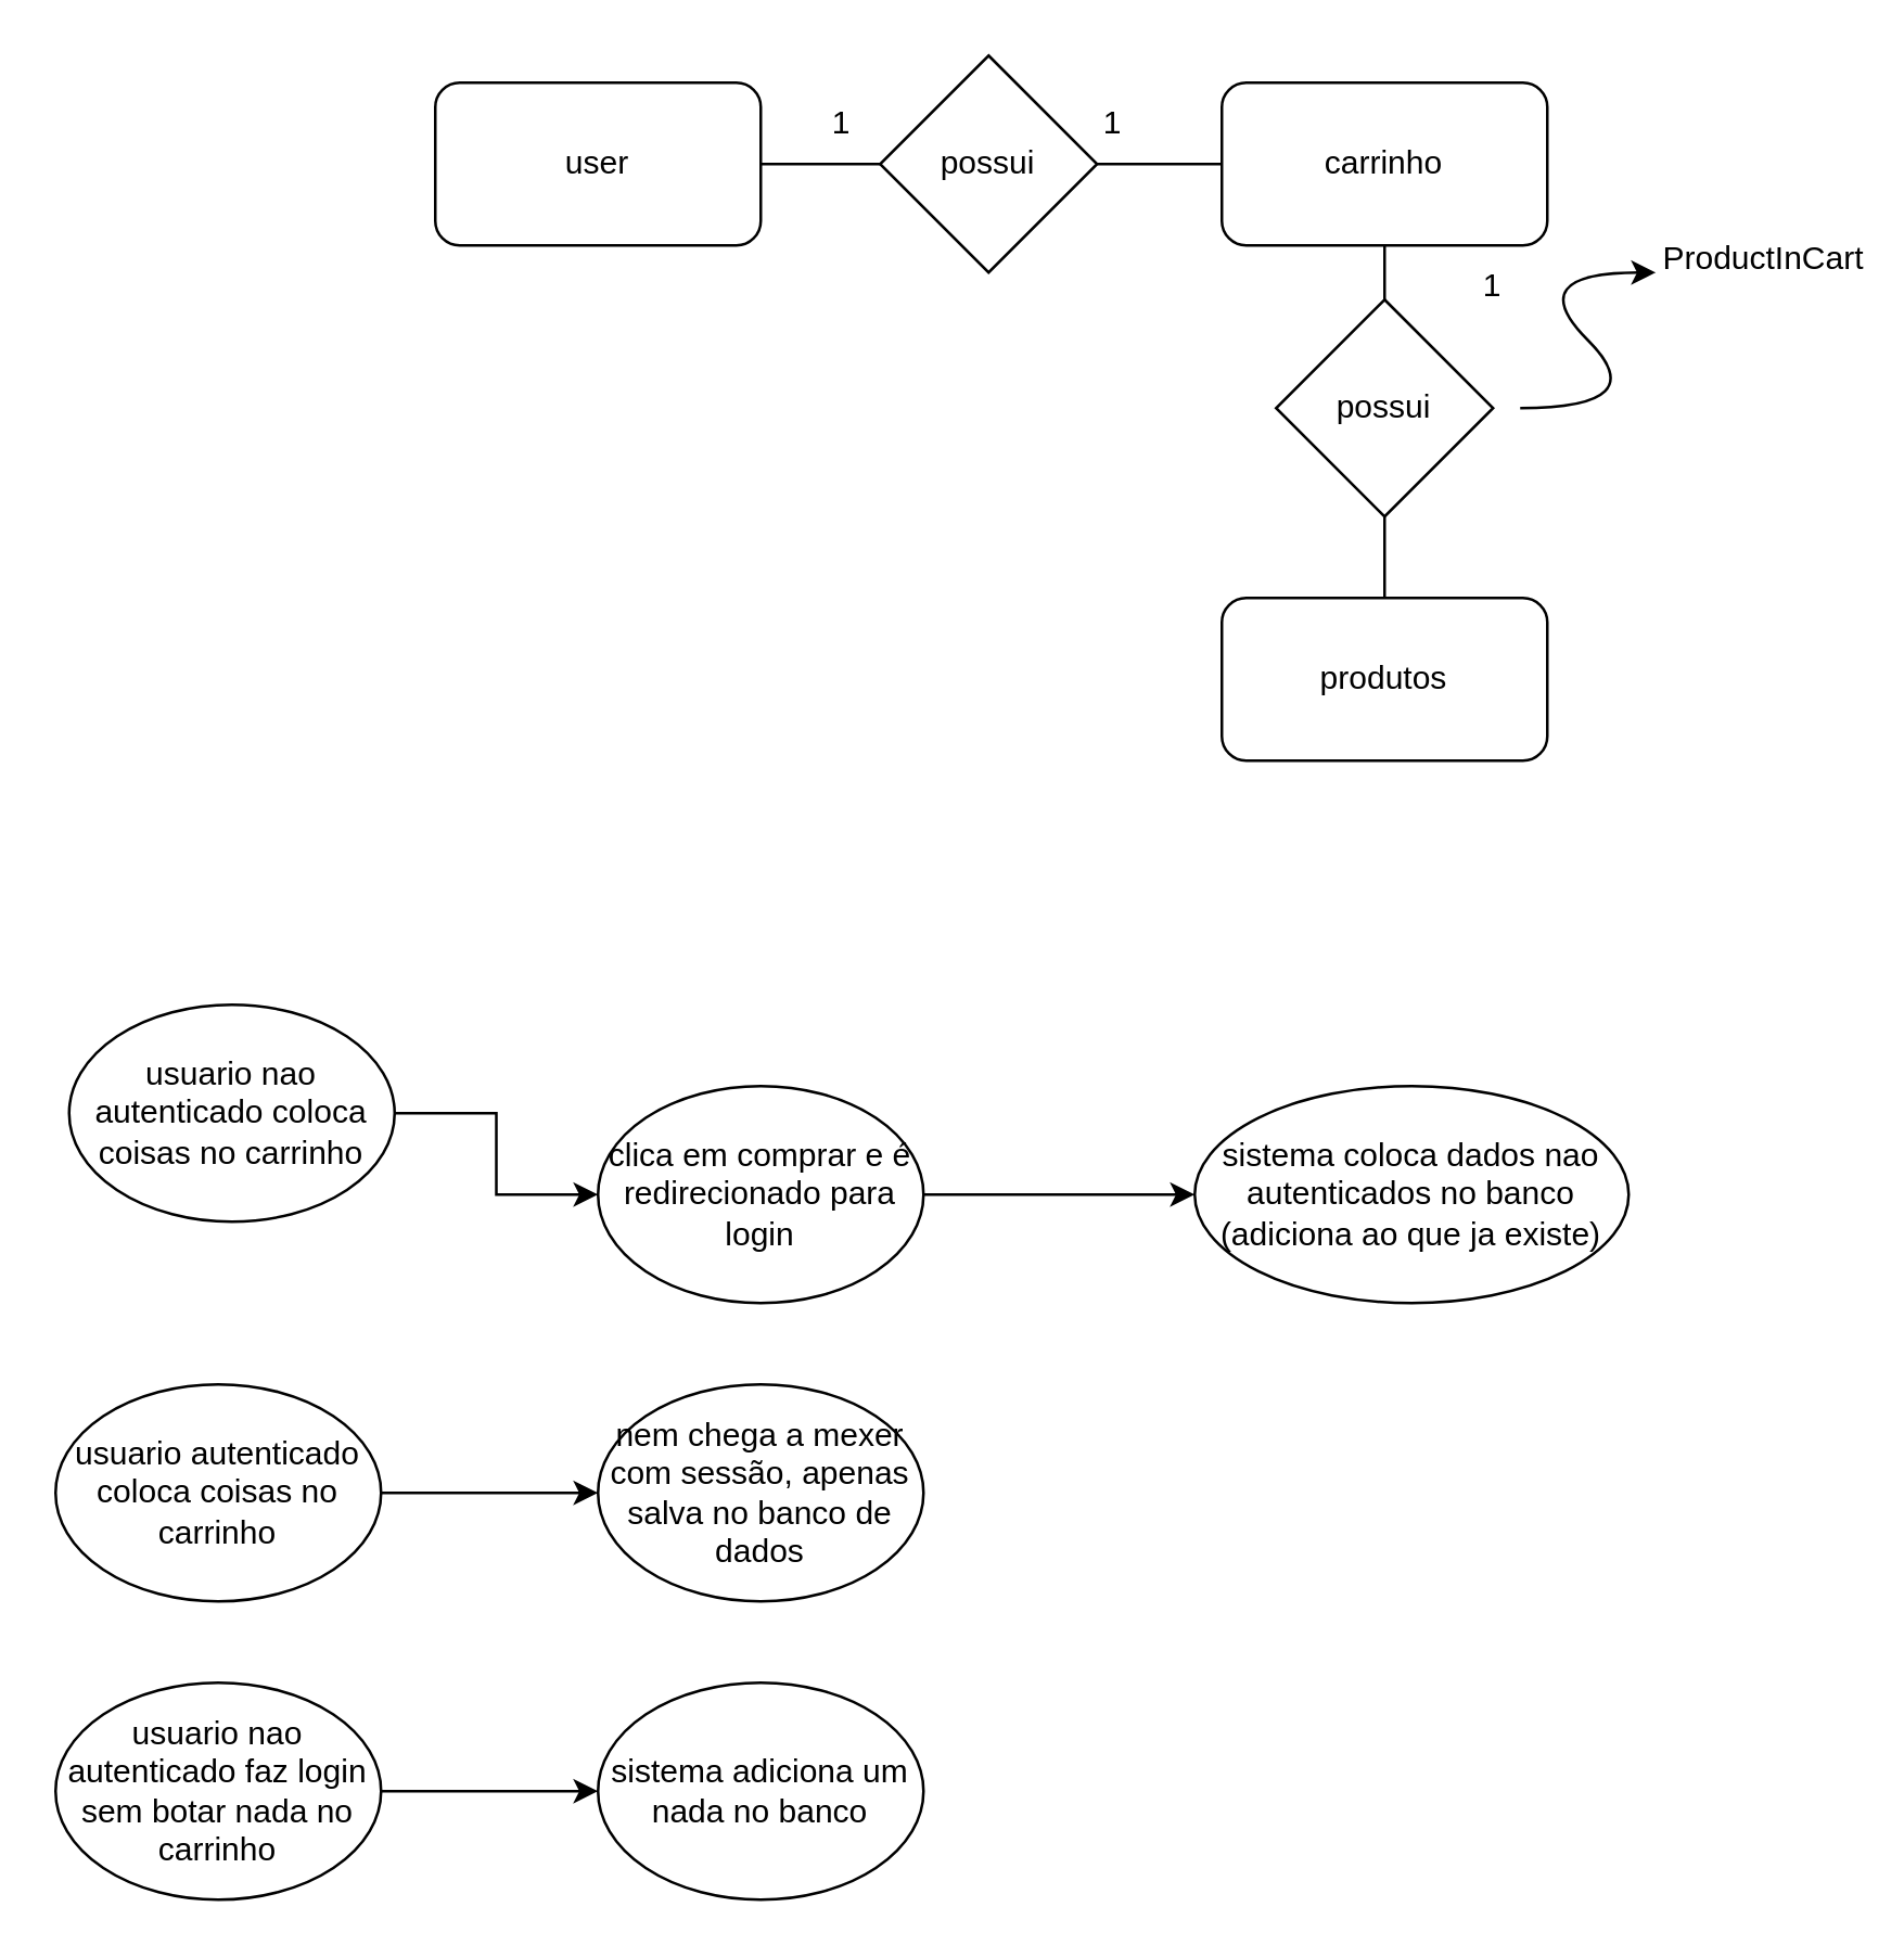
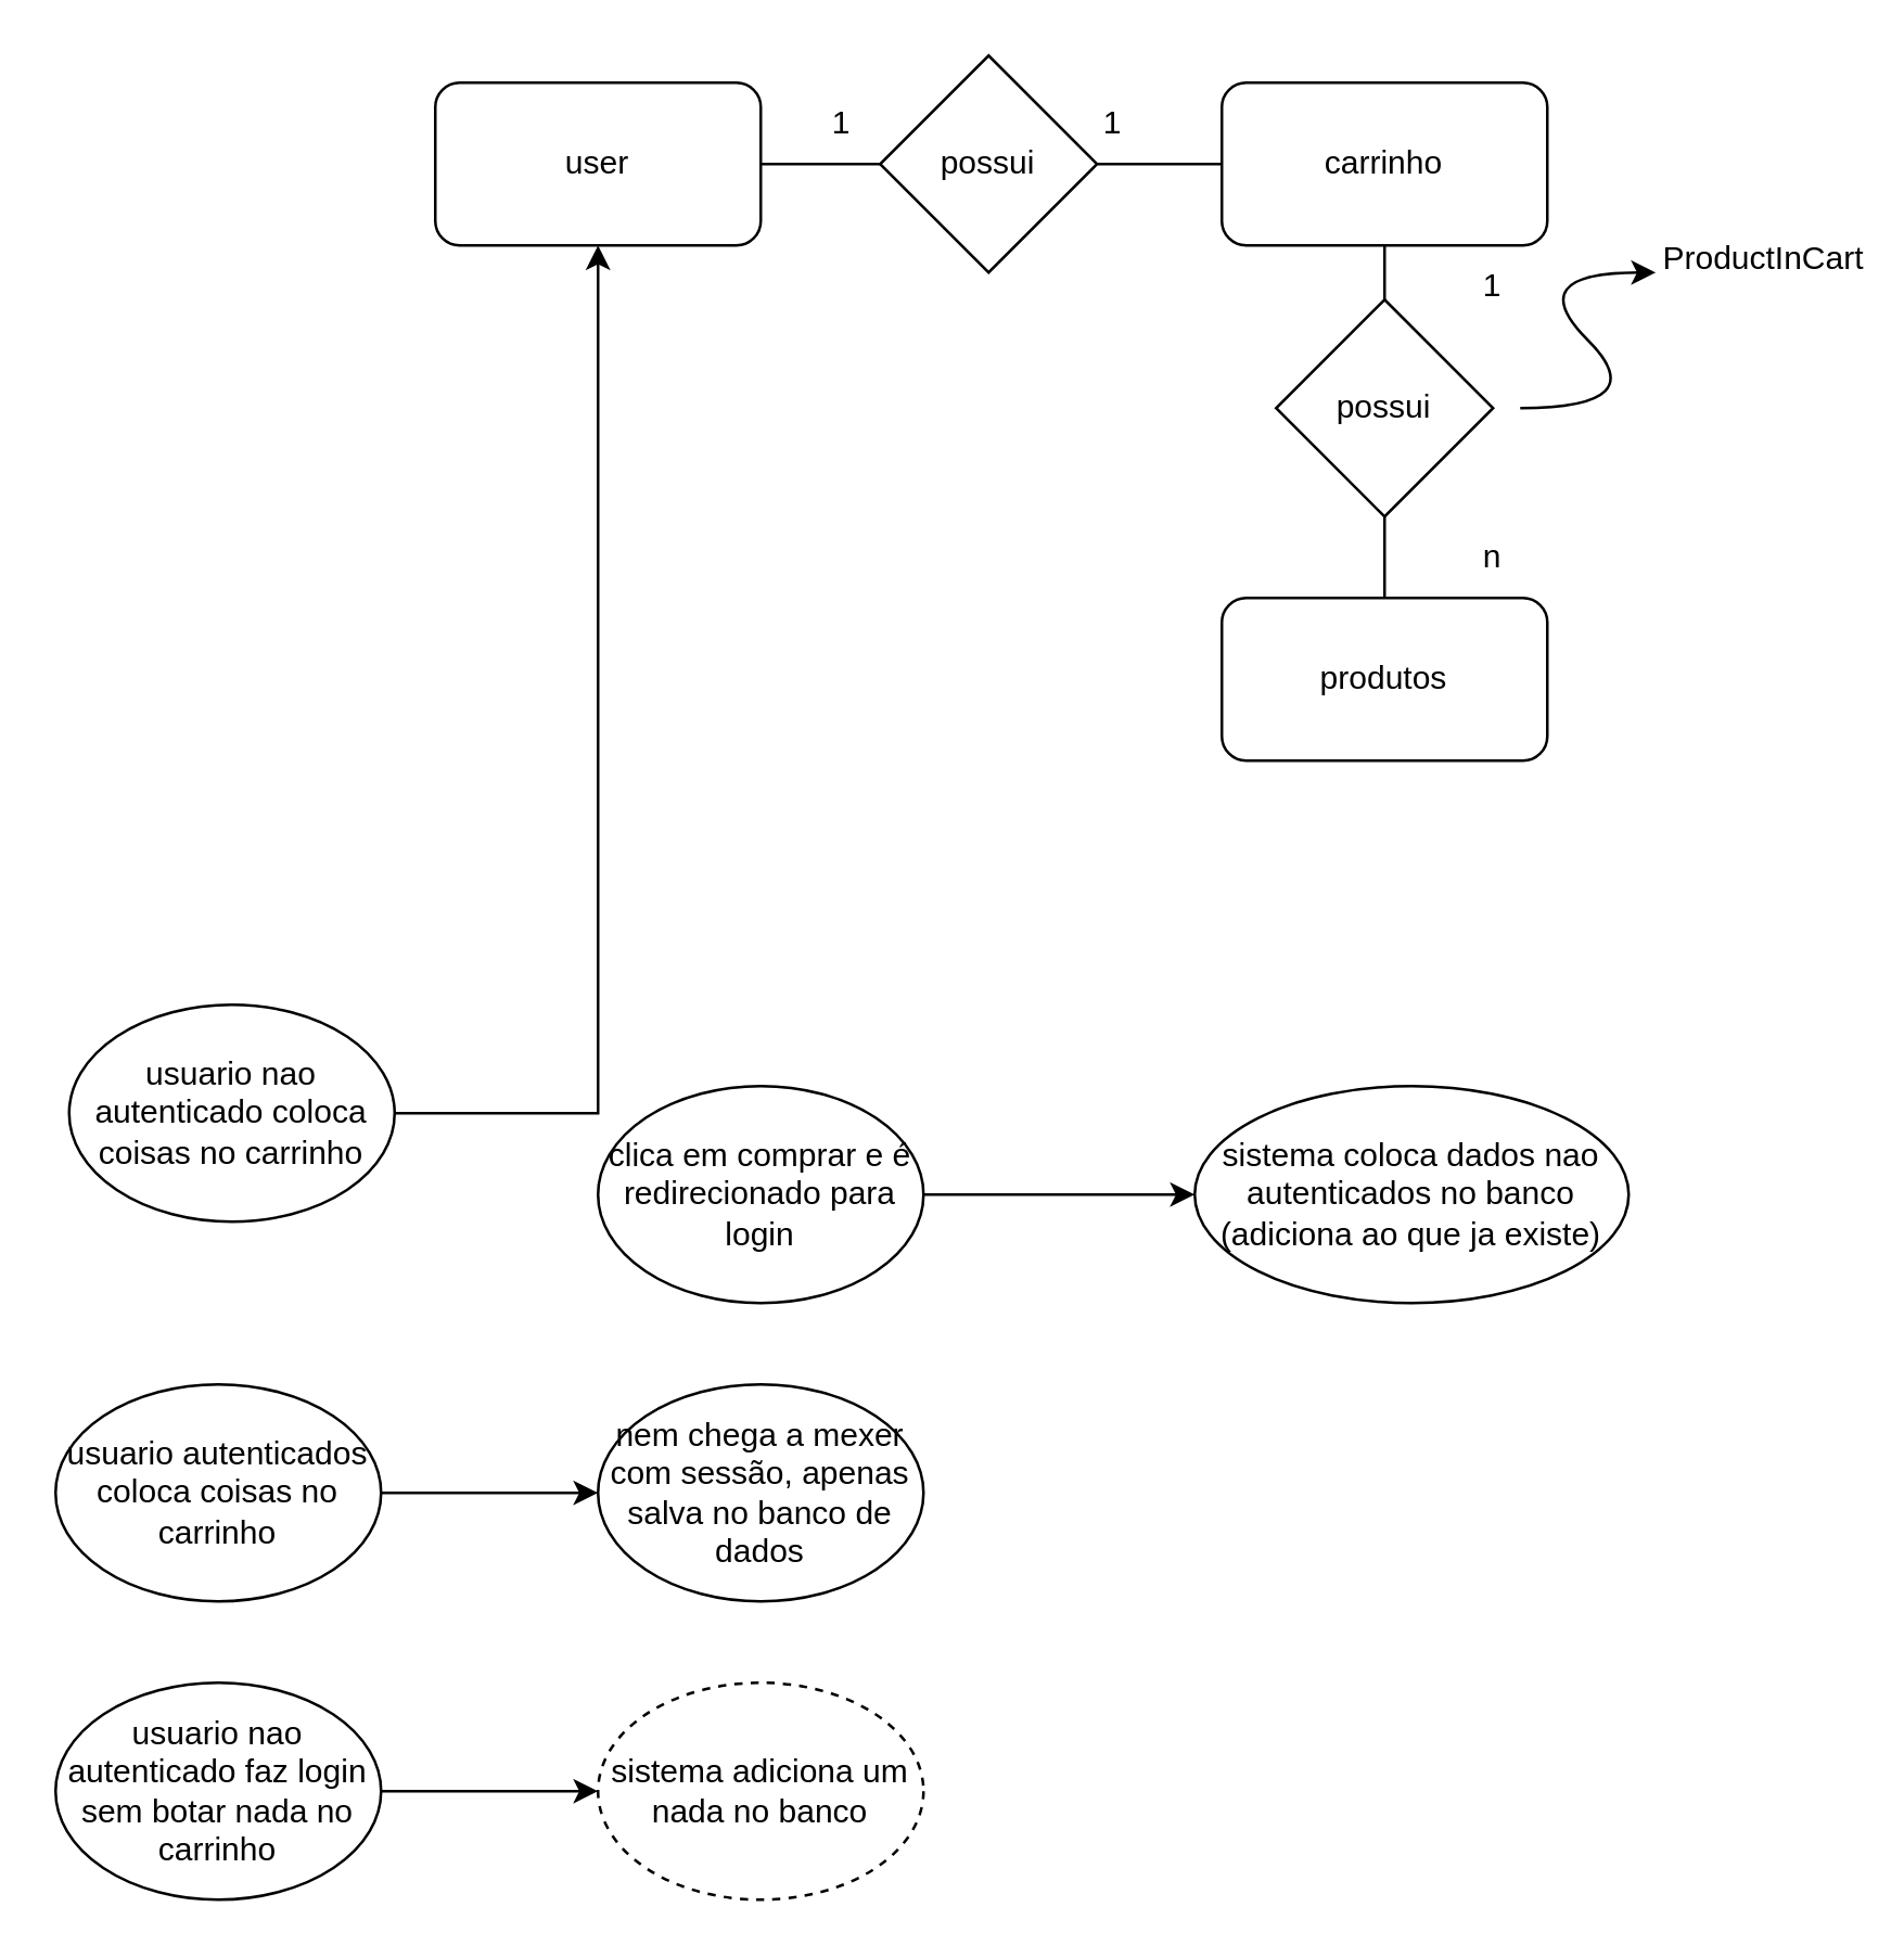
+ <mxCell id="14" value="n" style="text;strokeColor=none;align=center;fillColor=none;html=1;verticalAlign=middle;whiteSpace=wrap;rounded=0;" vertex="1" parent="1"><mxGeometry x="520" y="190" width="60" height="30" as="geometry" /></mxCell>
- <mxCell id="17" value="" style="edgeStyle=orthogonalEdgeStyle;rounded=0;orthogonalLoop=1;jettySize=auto;html=1;" edge="1" parent="1" source="18" target="20"><mxGeometry relative="1" as="geometry" /></mxCell>
+ <mxCell id="17" value="" style="edgeStyle=orthogonalEdgeStyle;rounded=0;orthogonalLoop=1;jettySize=auto;html=1;" edge="1" parent="1" source="18" target="3"><mxGeometry relative="1" as="geometry" /></mxCell>
- <mxCell id="23" value="usuario autenticado coloca coisas no carrinho" style="ellipse;whiteSpace=wrap;html=1;" vertex="1" parent="1"><mxGeometry x="20" y="510" width="120" height="80" as="geometry" /></mxCell>
+ <mxCell id="23" value="usuario autenticados coloca coisas no carrinho" style="ellipse;whiteSpace=wrap;html=1;" vertex="1" parent="1"><mxGeometry x="20" y="510" width="120" height="80" as="geometry" /></mxCell>
- <mxCell id="27" value="sistema adiciona um nada no banco" style="ellipse;whiteSpace=wrap;html=1;" vertex="1" parent="1"><mxGeometry x="220" y="620" width="120" height="80" as="geometry" /></mxCell>
+ <mxCell id="27" value="sistema adiciona um nada no banco" style="ellipse;whiteSpace=wrap;html=1;dashed=1;" vertex="1" parent="1"><mxGeometry x="220" y="620" width="120" height="80" as="geometry" /></mxCell>
